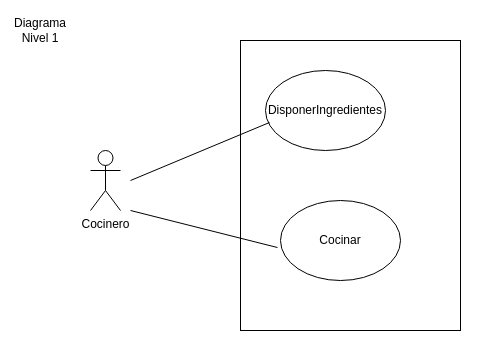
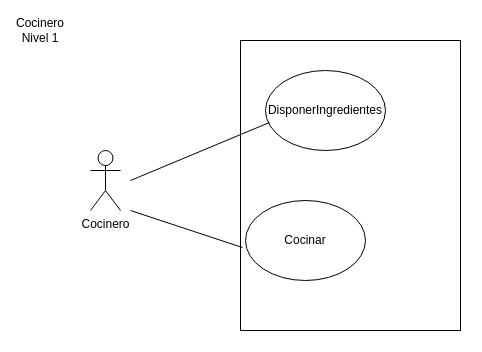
- <mxCell id="8" value="Diagrama Nivel 1" style="text;html=1;strokeColor=none;fillColor=none;align=center;verticalAlign=middle;whiteSpace=wrap;rounded=0;" parent="1" vertex="1"><mxGeometry x="20" y="20" width="40" height="20" as="geometry" /></mxCell>
+ <mxCell id="8" value="Cocinero Nivel 1" style="text;html=1;strokeColor=none;fillColor=none;align=center;verticalAlign=middle;whiteSpace=wrap;rounded=0;" parent="1" vertex="1"><mxGeometry x="20" y="20" width="40" height="20" as="geometry" /></mxCell>
- <mxCell id="5" value="Cocinar" style="ellipse;whiteSpace=wrap;html=1;" parent="1" vertex="1"><mxGeometry x="280" y="200" width="120" height="80" as="geometry" /></mxCell>
+ <mxCell id="5" value="Cocinar" style="ellipse;whiteSpace=wrap;html=1;" parent="1" vertex="1"><mxGeometry x="245" y="200" width="120" height="80" as="geometry" /></mxCell>
